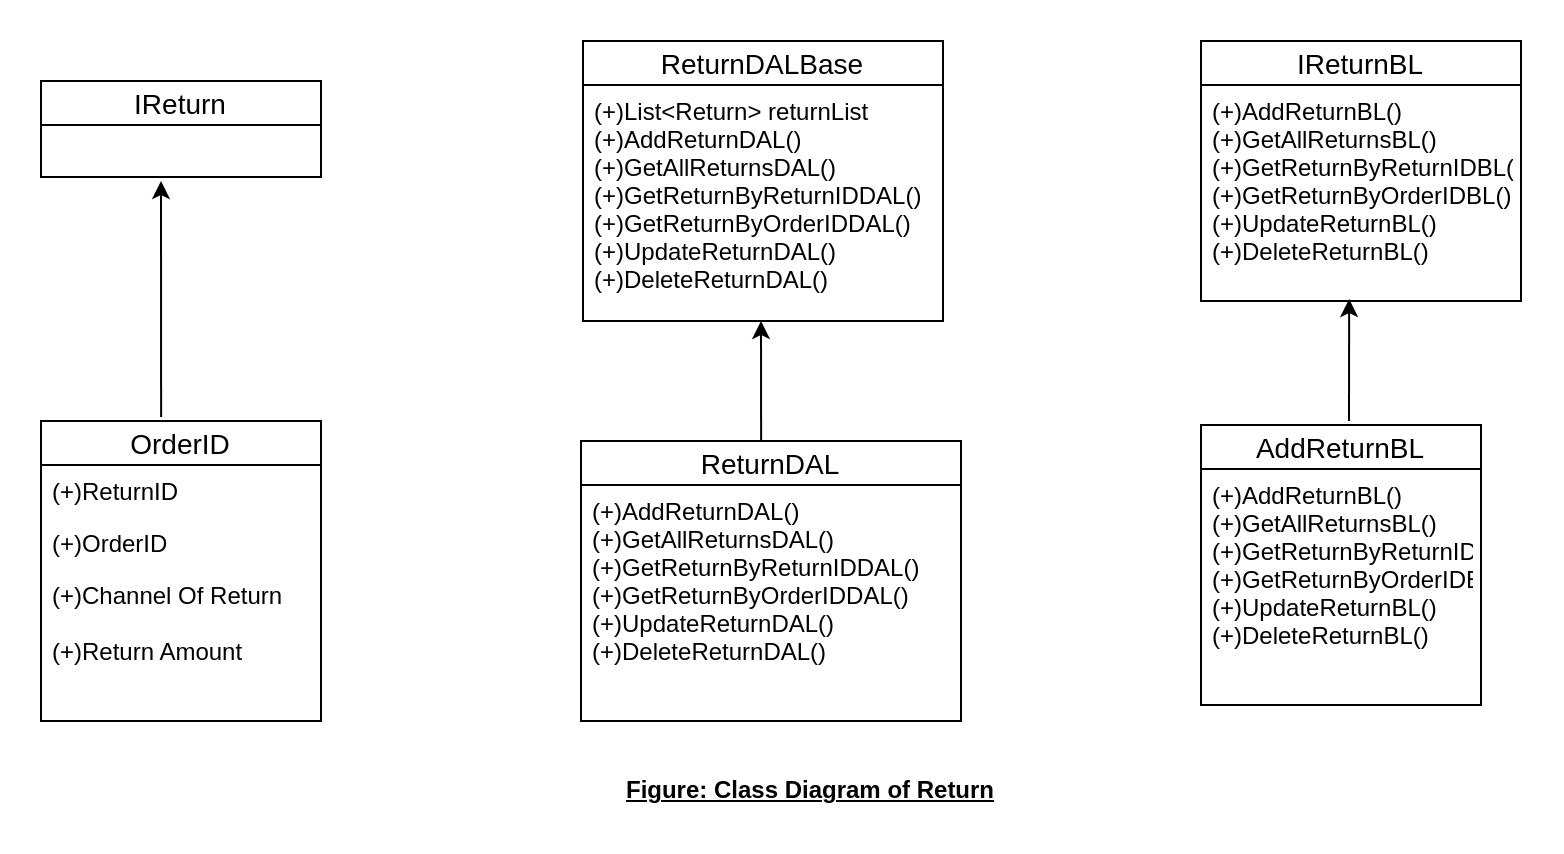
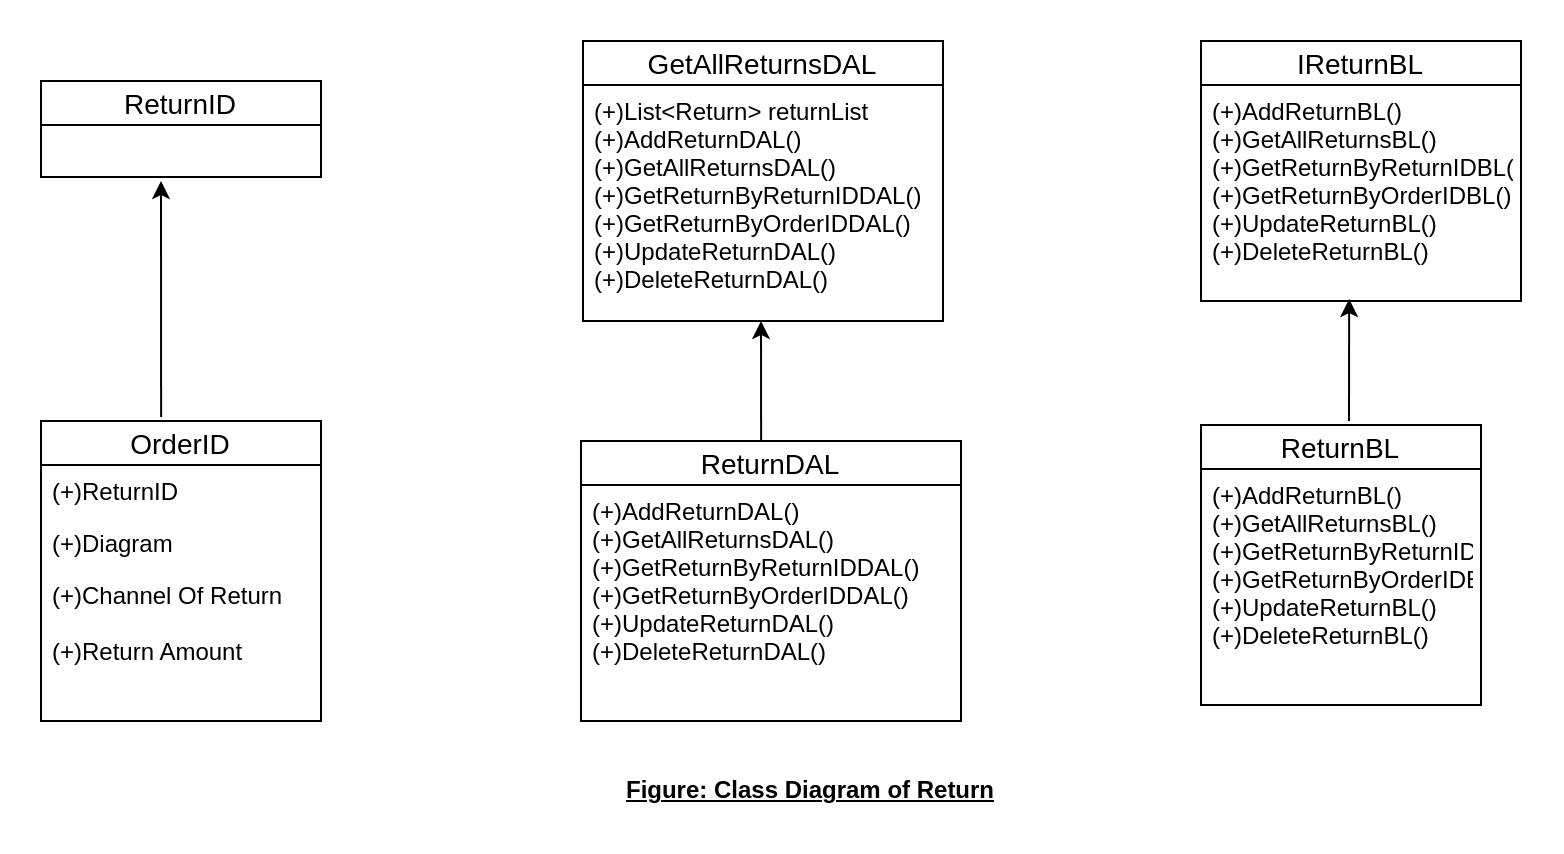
- <mxCell id="7" value="ReturnDALBase" style="swimlane;fontStyle=0;childLayout=stackLayout;horizontal=1;startSize=22;fillColor=none;horizontalStack=0;resizeParent=1;resizeParentMax=0;resizeLast=0;collapsible=1;marginBottom=0;swimlaneFillColor=#ffffff;align=center;fontSize=14;" vertex="1" parent="1"><mxGeometry x="291" y="20" width="180" height="140" as="geometry" /></mxCell>
+ <mxCell id="7" value="GetAllReturnsDAL" style="swimlane;fontStyle=0;childLayout=stackLayout;horizontal=1;startSize=22;fillColor=none;horizontalStack=0;resizeParent=1;resizeParentMax=0;resizeLast=0;collapsible=1;marginBottom=0;swimlaneFillColor=#ffffff;align=center;fontSize=14;" vertex="1" parent="1"><mxGeometry x="291" y="20" width="180" height="140" as="geometry" /></mxCell>
- <mxCell id="2" value="IReturn" style="swimlane;fontStyle=0;childLayout=stackLayout;horizontal=1;startSize=22;fillColor=none;horizontalStack=0;resizeParent=1;resizeParentMax=0;resizeLast=0;collapsible=1;marginBottom=0;swimlaneFillColor=#ffffff;align=center;fontSize=14;" vertex="1" parent="1"><mxGeometry x="20" y="40" width="140" height="48" as="geometry" /></mxCell>
+ <mxCell id="2" value="ReturnID" style="swimlane;fontStyle=0;childLayout=stackLayout;horizontal=1;startSize=22;fillColor=none;horizontalStack=0;resizeParent=1;resizeParentMax=0;resizeLast=0;collapsible=1;marginBottom=0;swimlaneFillColor=#ffffff;align=center;fontSize=14;" vertex="1" parent="1"><mxGeometry x="20" y="40" width="140" height="48" as="geometry" /></mxCell>
- <mxCell id="14" value="AddReturnBL" style="swimlane;fontStyle=0;childLayout=stackLayout;horizontal=1;startSize=22;fillColor=none;horizontalStack=0;resizeParent=1;resizeParentMax=0;resizeLast=0;collapsible=1;marginBottom=0;swimlaneFillColor=#ffffff;align=center;fontSize=14;" vertex="1" parent="1"><mxGeometry x="600" y="212" width="140" height="140" as="geometry" /></mxCell>
+ <mxCell id="14" value="ReturnBL" style="swimlane;fontStyle=0;childLayout=stackLayout;horizontal=1;startSize=22;fillColor=none;horizontalStack=0;resizeParent=1;resizeParentMax=0;resizeLast=0;collapsible=1;marginBottom=0;swimlaneFillColor=#ffffff;align=center;fontSize=14;" vertex="1" parent="1"><mxGeometry x="600" y="212" width="140" height="140" as="geometry" /></mxCell>
- <mxCell id="5" value="(+)OrderID&#10;" style="text;strokeColor=none;fillColor=none;spacingLeft=4;spacingRight=4;overflow=hidden;rotatable=0;points=[[0,0.5],[1,0.5]];portConstraint=eastwest;fontSize=12;" vertex="1" parent="3"><mxGeometry y="48" width="140" height="26" as="geometry" /></mxCell>
+ <mxCell id="5" value="(+)Diagram&#10;" style="text;strokeColor=none;fillColor=none;spacingLeft=4;spacingRight=4;overflow=hidden;rotatable=0;points=[[0,0.5],[1,0.5]];portConstraint=eastwest;fontSize=12;" vertex="1" parent="3"><mxGeometry y="48" width="140" height="26" as="geometry" /></mxCell>
